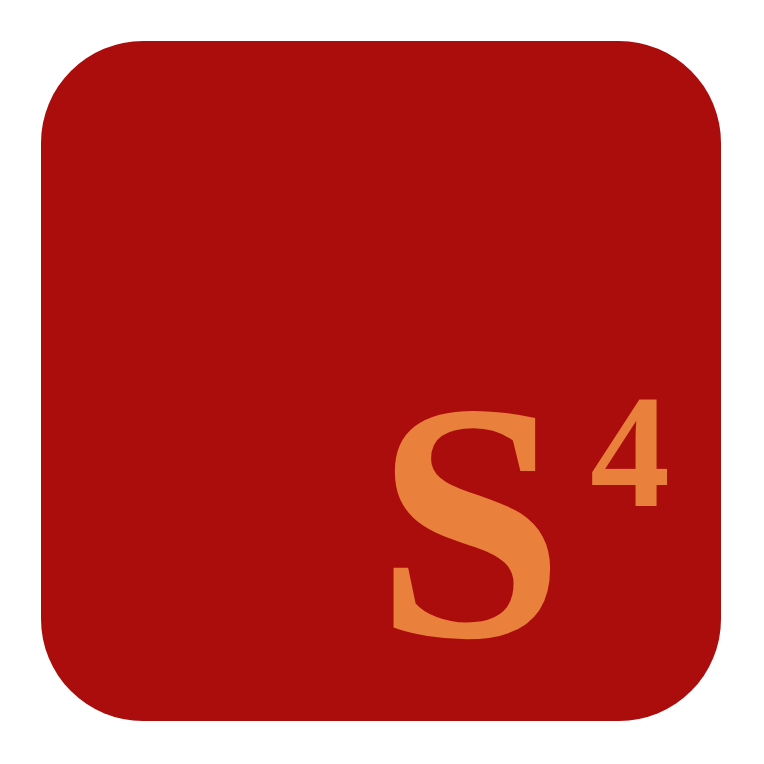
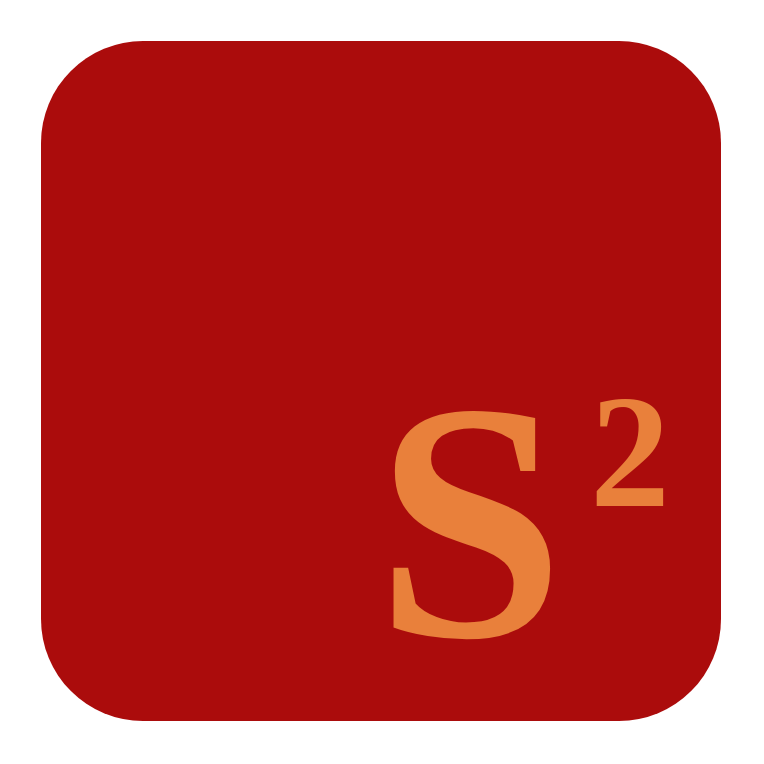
- <mxCell id="4" value="4" style="text;html=1;align=center;verticalAlign=middle;whiteSpace=wrap;rounded=0;fontSize=80;fontFamily=Lucida Console;fontStyle=1;fontColor=#e9803b;" parent="1" vertex="1"><mxGeometry x="270" y="180" width="90" height="90" as="geometry" /></mxCell>
+ <mxCell id="4" value="2" style="text;html=1;align=center;verticalAlign=middle;whiteSpace=wrap;rounded=0;fontSize=80;fontFamily=Lucida Console;fontStyle=1;fontColor=#e9803b;" parent="1" vertex="1"><mxGeometry x="270" y="180" width="90" height="90" as="geometry" /></mxCell>
